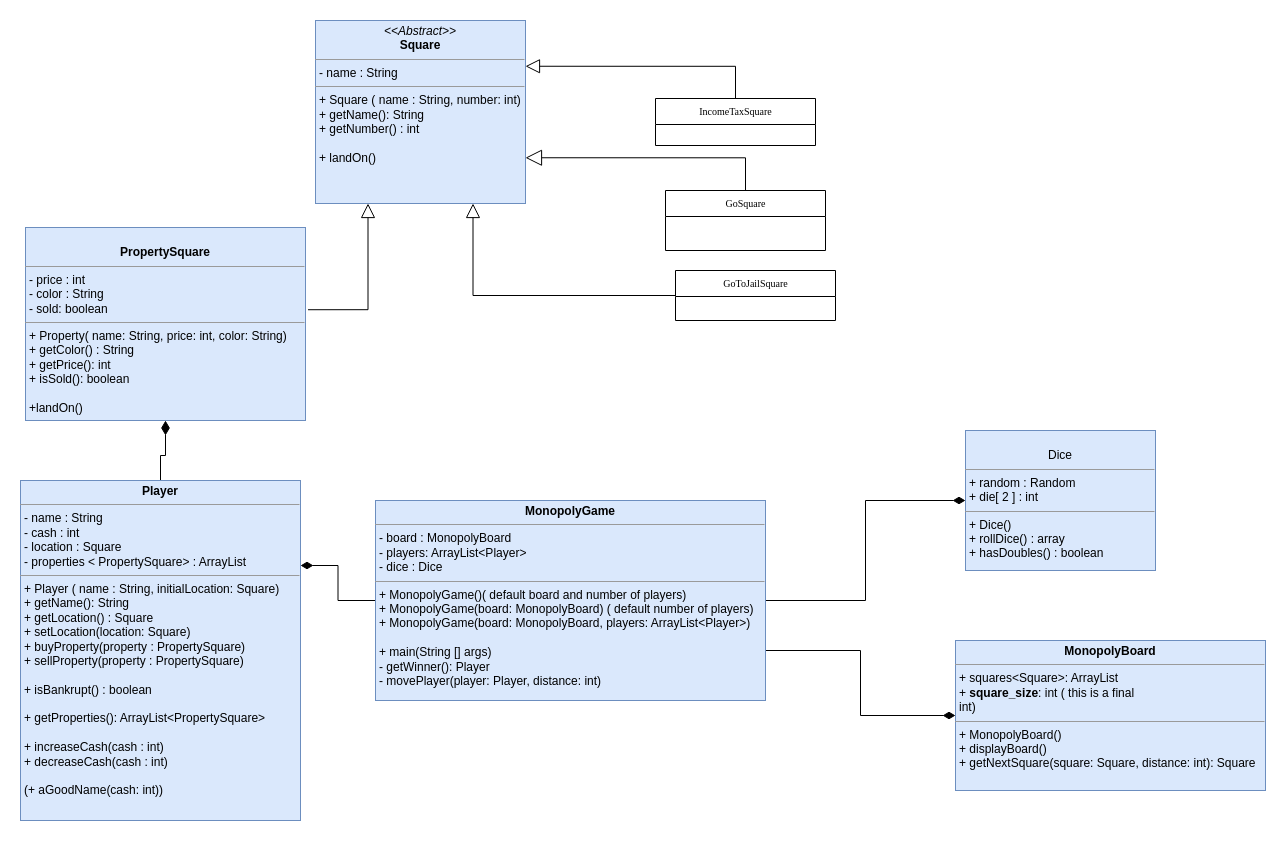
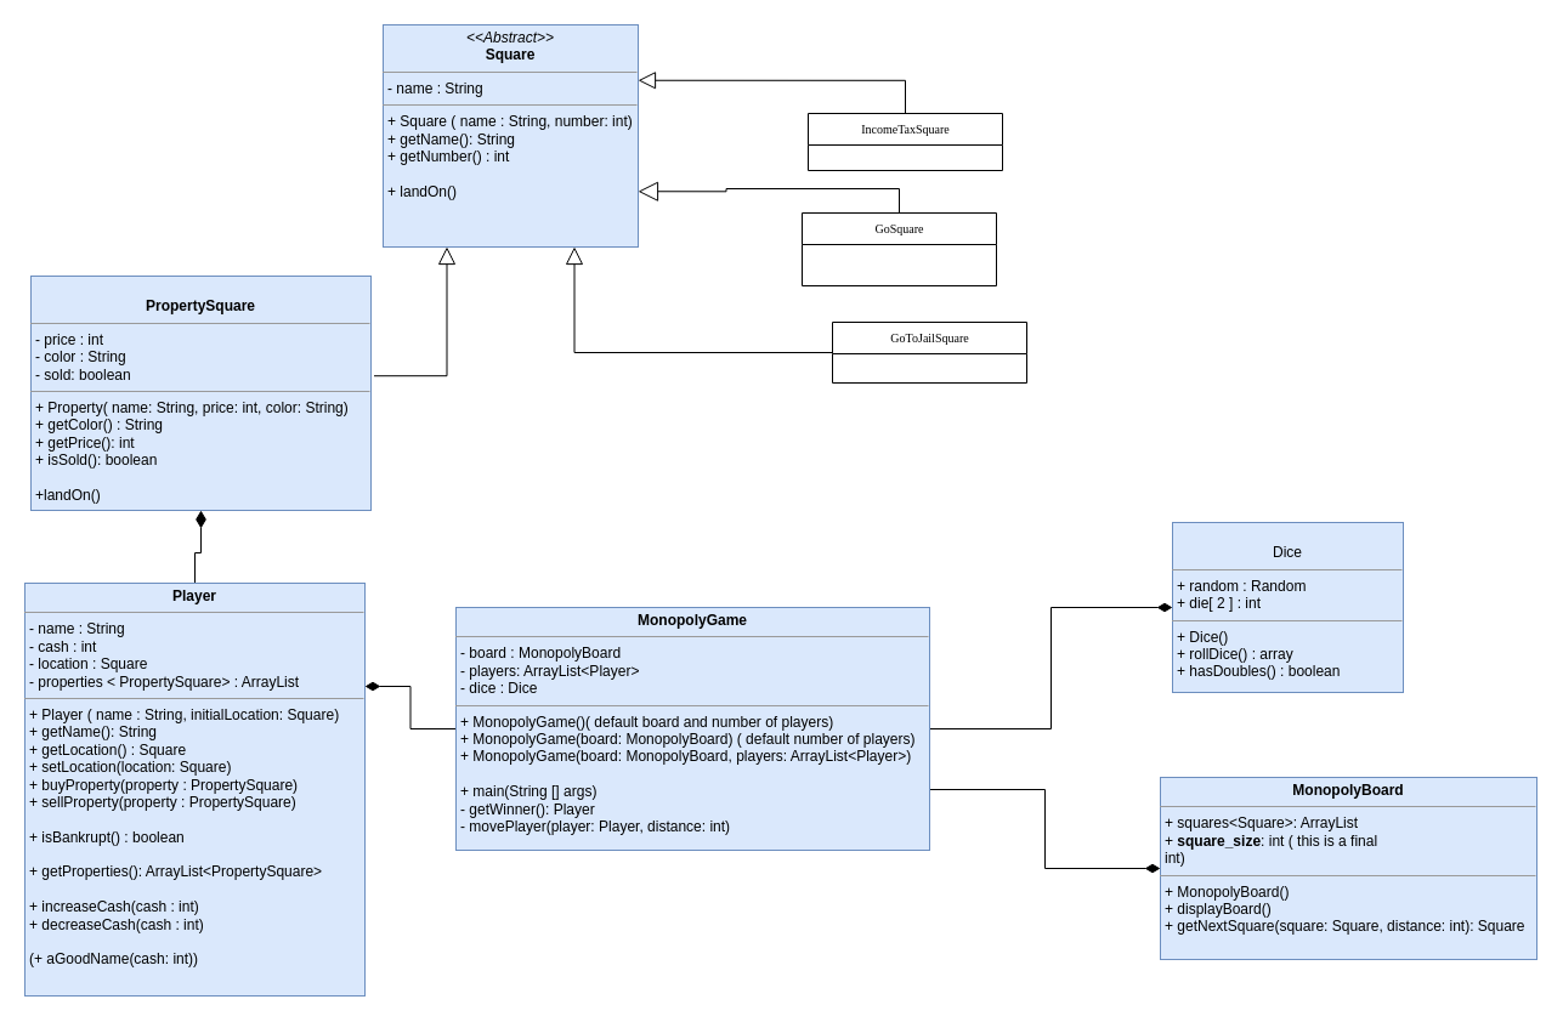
- <mxCell id="15" value="IncomeTaxSquare" style="swimlane;html=1;fontStyle=0;childLayout=stackLayout;horizontal=1;startSize=26;fillColor=none;horizontalStack=0;resizeParent=1;resizeLast=0;collapsible=1;marginBottom=0;swimlaneFillColor=#ffffff;rounded=0;shadow=0;comic=0;labelBackgroundColor=none;strokeWidth=1;fontFamily=Verdana;fontSize=10;align=center;" parent="1" vertex="1"><mxGeometry x="655" y="98" width="160" height="47" as="geometry" /></mxCell>
+ <mxCell id="15" value="IncomeTaxSquare" style="swimlane;html=1;fontStyle=0;childLayout=stackLayout;horizontal=1;startSize=26;fillColor=none;horizontalStack=0;resizeParent=1;resizeLast=0;collapsible=1;marginBottom=0;swimlaneFillColor=#ffffff;rounded=0;shadow=0;comic=0;labelBackgroundColor=none;strokeWidth=1;fontFamily=Verdana;fontSize=10;align=center;" parent="1" vertex="1"><mxGeometry x="665" y="93" width="160" height="47" as="geometry" /></mxCell>
- <mxCell id="3" value="GoSquare" style="swimlane;html=1;fontStyle=0;childLayout=stackLayout;horizontal=1;startSize=26;fillColor=none;horizontalStack=0;resizeParent=1;resizeLast=0;collapsible=1;marginBottom=0;swimlaneFillColor=#ffffff;rounded=0;shadow=0;comic=0;labelBackgroundColor=none;strokeWidth=1;fontFamily=Verdana;fontSize=10;align=center;" parent="1" vertex="1"><mxGeometry x="665" y="190" width="160" height="60" as="geometry" /></mxCell>
+ <mxCell id="3" value="GoSquare" style="swimlane;html=1;fontStyle=0;childLayout=stackLayout;horizontal=1;startSize=26;fillColor=none;horizontalStack=0;resizeParent=1;resizeLast=0;collapsible=1;marginBottom=0;swimlaneFillColor=#ffffff;rounded=0;shadow=0;comic=0;labelBackgroundColor=none;strokeWidth=1;fontFamily=Verdana;fontSize=10;align=center;" parent="1" vertex="1"><mxGeometry x="660" y="175" width="160" height="60" as="geometry" /></mxCell>
- <mxCell id="14" value="GoToJailSquare" style="swimlane;html=1;fontStyle=0;childLayout=stackLayout;horizontal=1;startSize=26;fillColor=none;horizontalStack=0;resizeParent=1;resizeLast=0;collapsible=1;marginBottom=0;swimlaneFillColor=#ffffff;rounded=0;shadow=0;comic=0;labelBackgroundColor=none;strokeWidth=1;fontFamily=Verdana;fontSize=10;align=center;" parent="1" vertex="1"><mxGeometry x="675" y="270" width="160" height="50" as="geometry" /></mxCell>
+ <mxCell id="14" value="GoToJailSquare" style="swimlane;html=1;fontStyle=0;childLayout=stackLayout;horizontal=1;startSize=26;fillColor=none;horizontalStack=0;resizeParent=1;resizeLast=0;collapsible=1;marginBottom=0;swimlaneFillColor=#ffffff;rounded=0;shadow=0;comic=0;labelBackgroundColor=none;strokeWidth=1;fontFamily=Verdana;fontSize=10;align=center;" parent="1" vertex="1"><mxGeometry x="685" y="265" width="160" height="50" as="geometry" /></mxCell>
